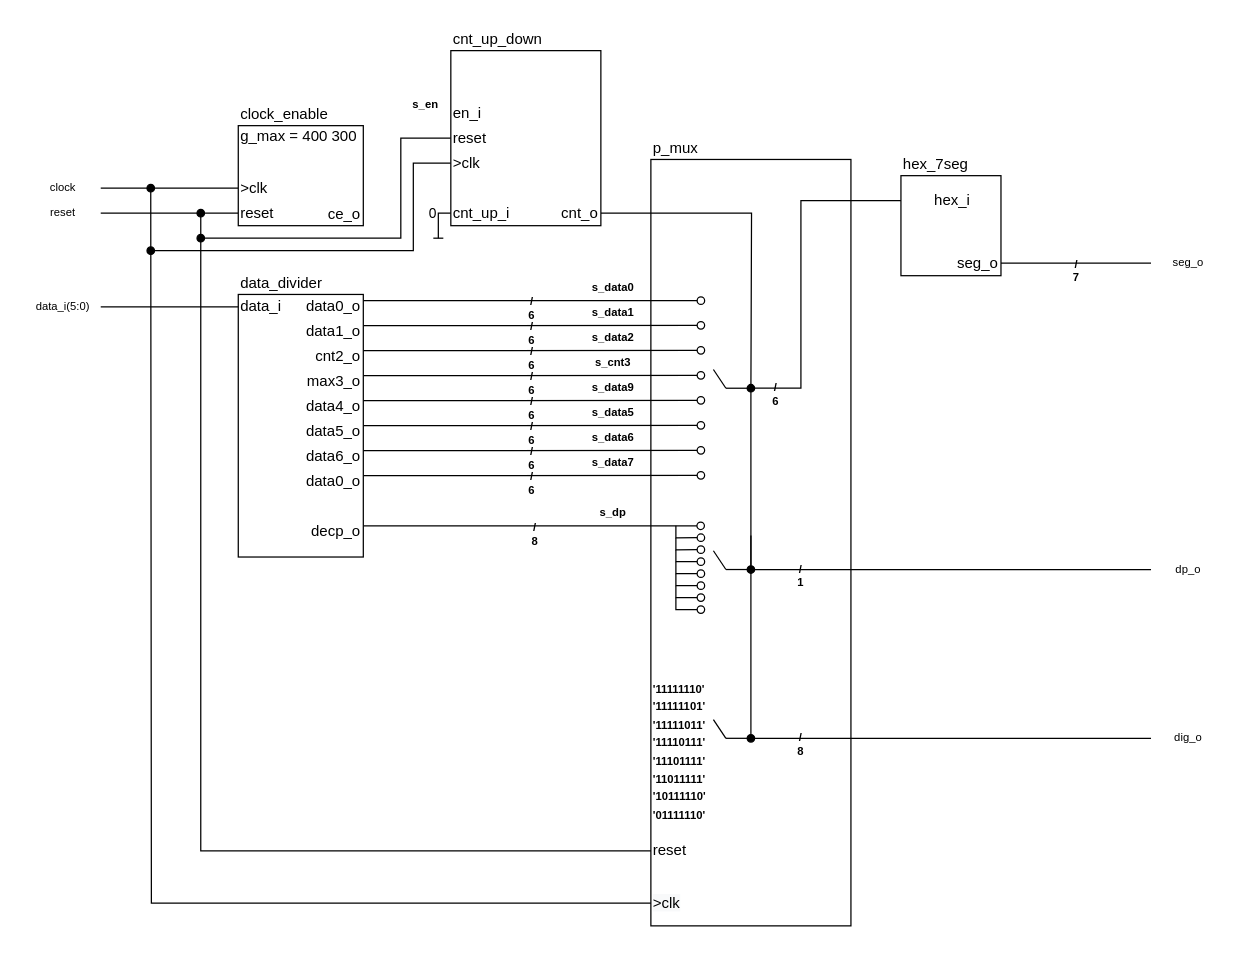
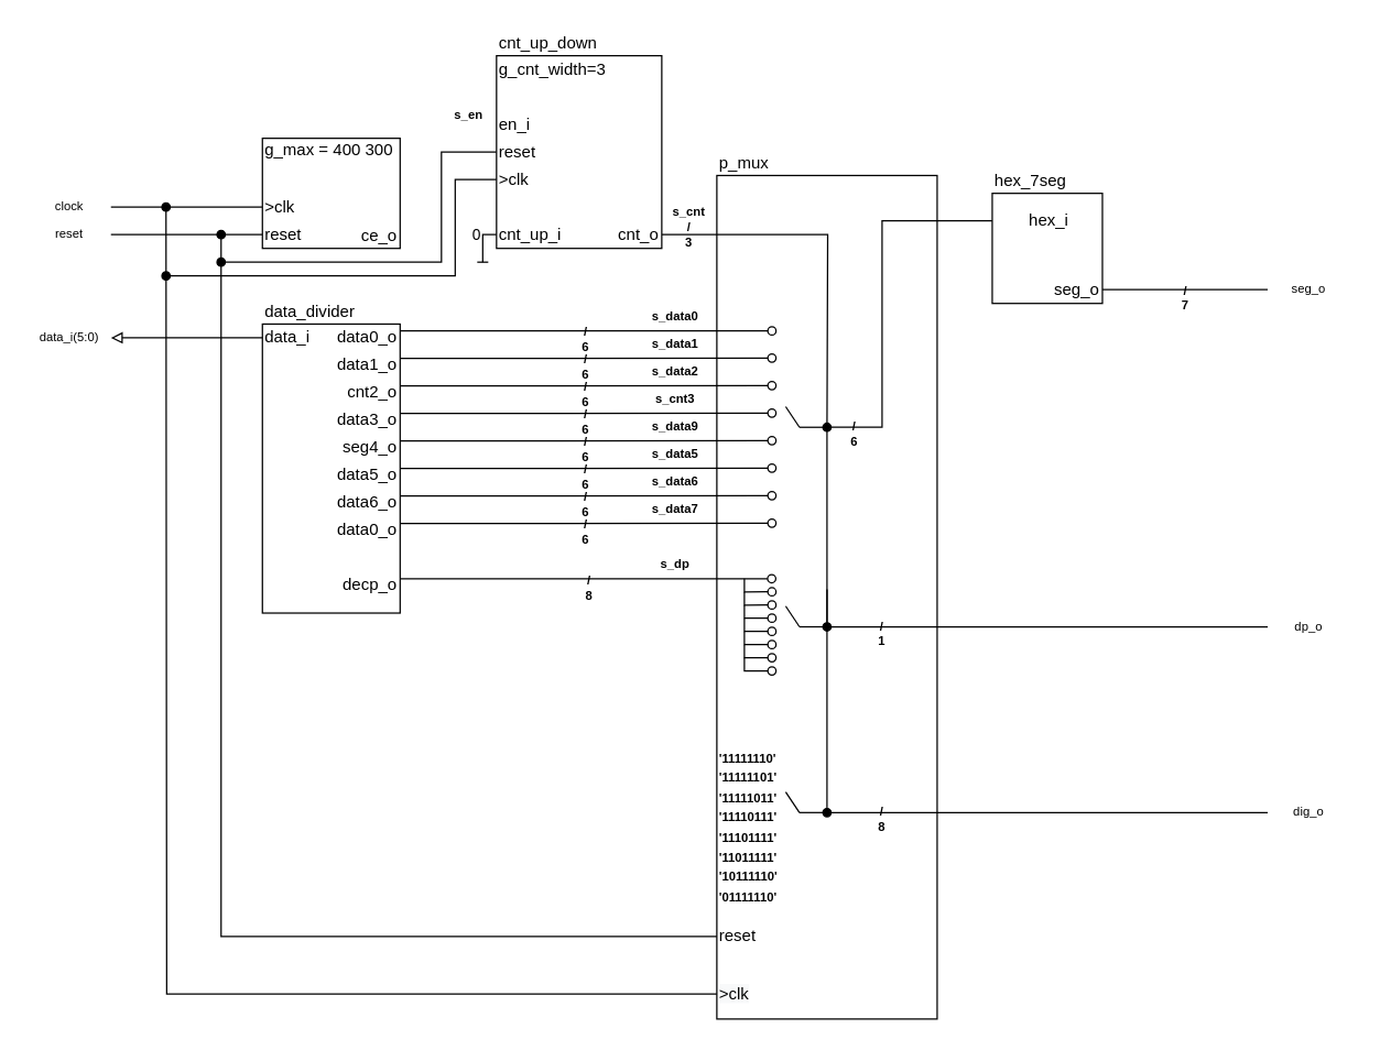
+ <mxCell id="93" value="g_cnt_width=3" style="text;html=1;strokeColor=none;fillColor=none;align=left;verticalAlign=middle;whiteSpace=wrap;rounded=0;" parent="86" vertex="1"><mxGeometry y="20" width="120" height="20" as="geometry" /></mxCell>
- <mxCell id="82" value="clock_enable" style="text;html=1;strokeColor=none;fillColor=none;align=left;verticalAlign=bottom;whiteSpace=wrap;rounded=0;" parent="79" vertex="1"><mxGeometry width="100" height="20" as="geometry" /></mxCell>
+ <mxCell id="19" value="&lt;b&gt;s_cnt&lt;br&gt;/&lt;br&gt;3&lt;/b&gt;" style="text;html=1;strokeColor=none;fillColor=none;align=center;verticalAlign=middle;whiteSpace=wrap;rounded=0;labelBackgroundColor=none;fontFamily=Helvetica;fontSize=9;" parent="3" vertex="1"><mxGeometry x="-40" y="90" width="40" height="30" as="geometry" /></mxCell>
- <mxCell id="76" style="edgeStyle=orthogonalEdgeStyle;rounded=0;orthogonalLoop=1;jettySize=auto;html=1;exitX=0;exitY=0.5;exitDx=0;exitDy=0;endArrow=none;endFill=0;entryX=1;entryY=0.5;entryDx=0;entryDy=0;" parent="1" source="65" target="77" edge="1"><mxGeometry relative="1" as="geometry"><mxPoint x="80" y="245" as="targetPoint" /></mxGeometry></mxCell>
+ <mxCell id="76" style="edgeStyle=orthogonalEdgeStyle;rounded=0;orthogonalLoop=1;jettySize=auto;html=1;exitX=0;exitY=0.5;exitDx=0;exitDy=0;endArrow=block;endFill=0;entryX=1;entryY=0.5;entryDx=0;entryDy=0;" parent="1" source="65" target="77" edge="1"><mxGeometry relative="1" as="geometry"><mxPoint x="80" y="245" as="targetPoint" /></mxGeometry></mxCell>
- <mxCell id="73" value="max3_o" style="text;html=1;strokeColor=none;fillColor=none;align=right;verticalAlign=middle;whiteSpace=wrap;rounded=0;" parent="63" vertex="1"><mxGeometry x="50" y="80" width="50" height="20" as="geometry" /></mxCell>
+ <mxCell id="73" value="data3_o" style="text;html=1;strokeColor=none;fillColor=none;align=right;verticalAlign=middle;whiteSpace=wrap;rounded=0;" parent="63" vertex="1"><mxGeometry x="50" y="80" width="50" height="20" as="geometry" /></mxCell>
- <mxCell id="72" value="data4_o" style="text;html=1;strokeColor=none;fillColor=none;align=right;verticalAlign=middle;whiteSpace=wrap;rounded=0;" parent="63" vertex="1"><mxGeometry x="50" y="100" width="50" height="20" as="geometry" /></mxCell>
+ <mxCell id="72" value="seg4_o" style="text;html=1;strokeColor=none;fillColor=none;align=right;verticalAlign=middle;whiteSpace=wrap;rounded=0;" parent="63" vertex="1"><mxGeometry x="50" y="100" width="50" height="20" as="geometry" /></mxCell>
